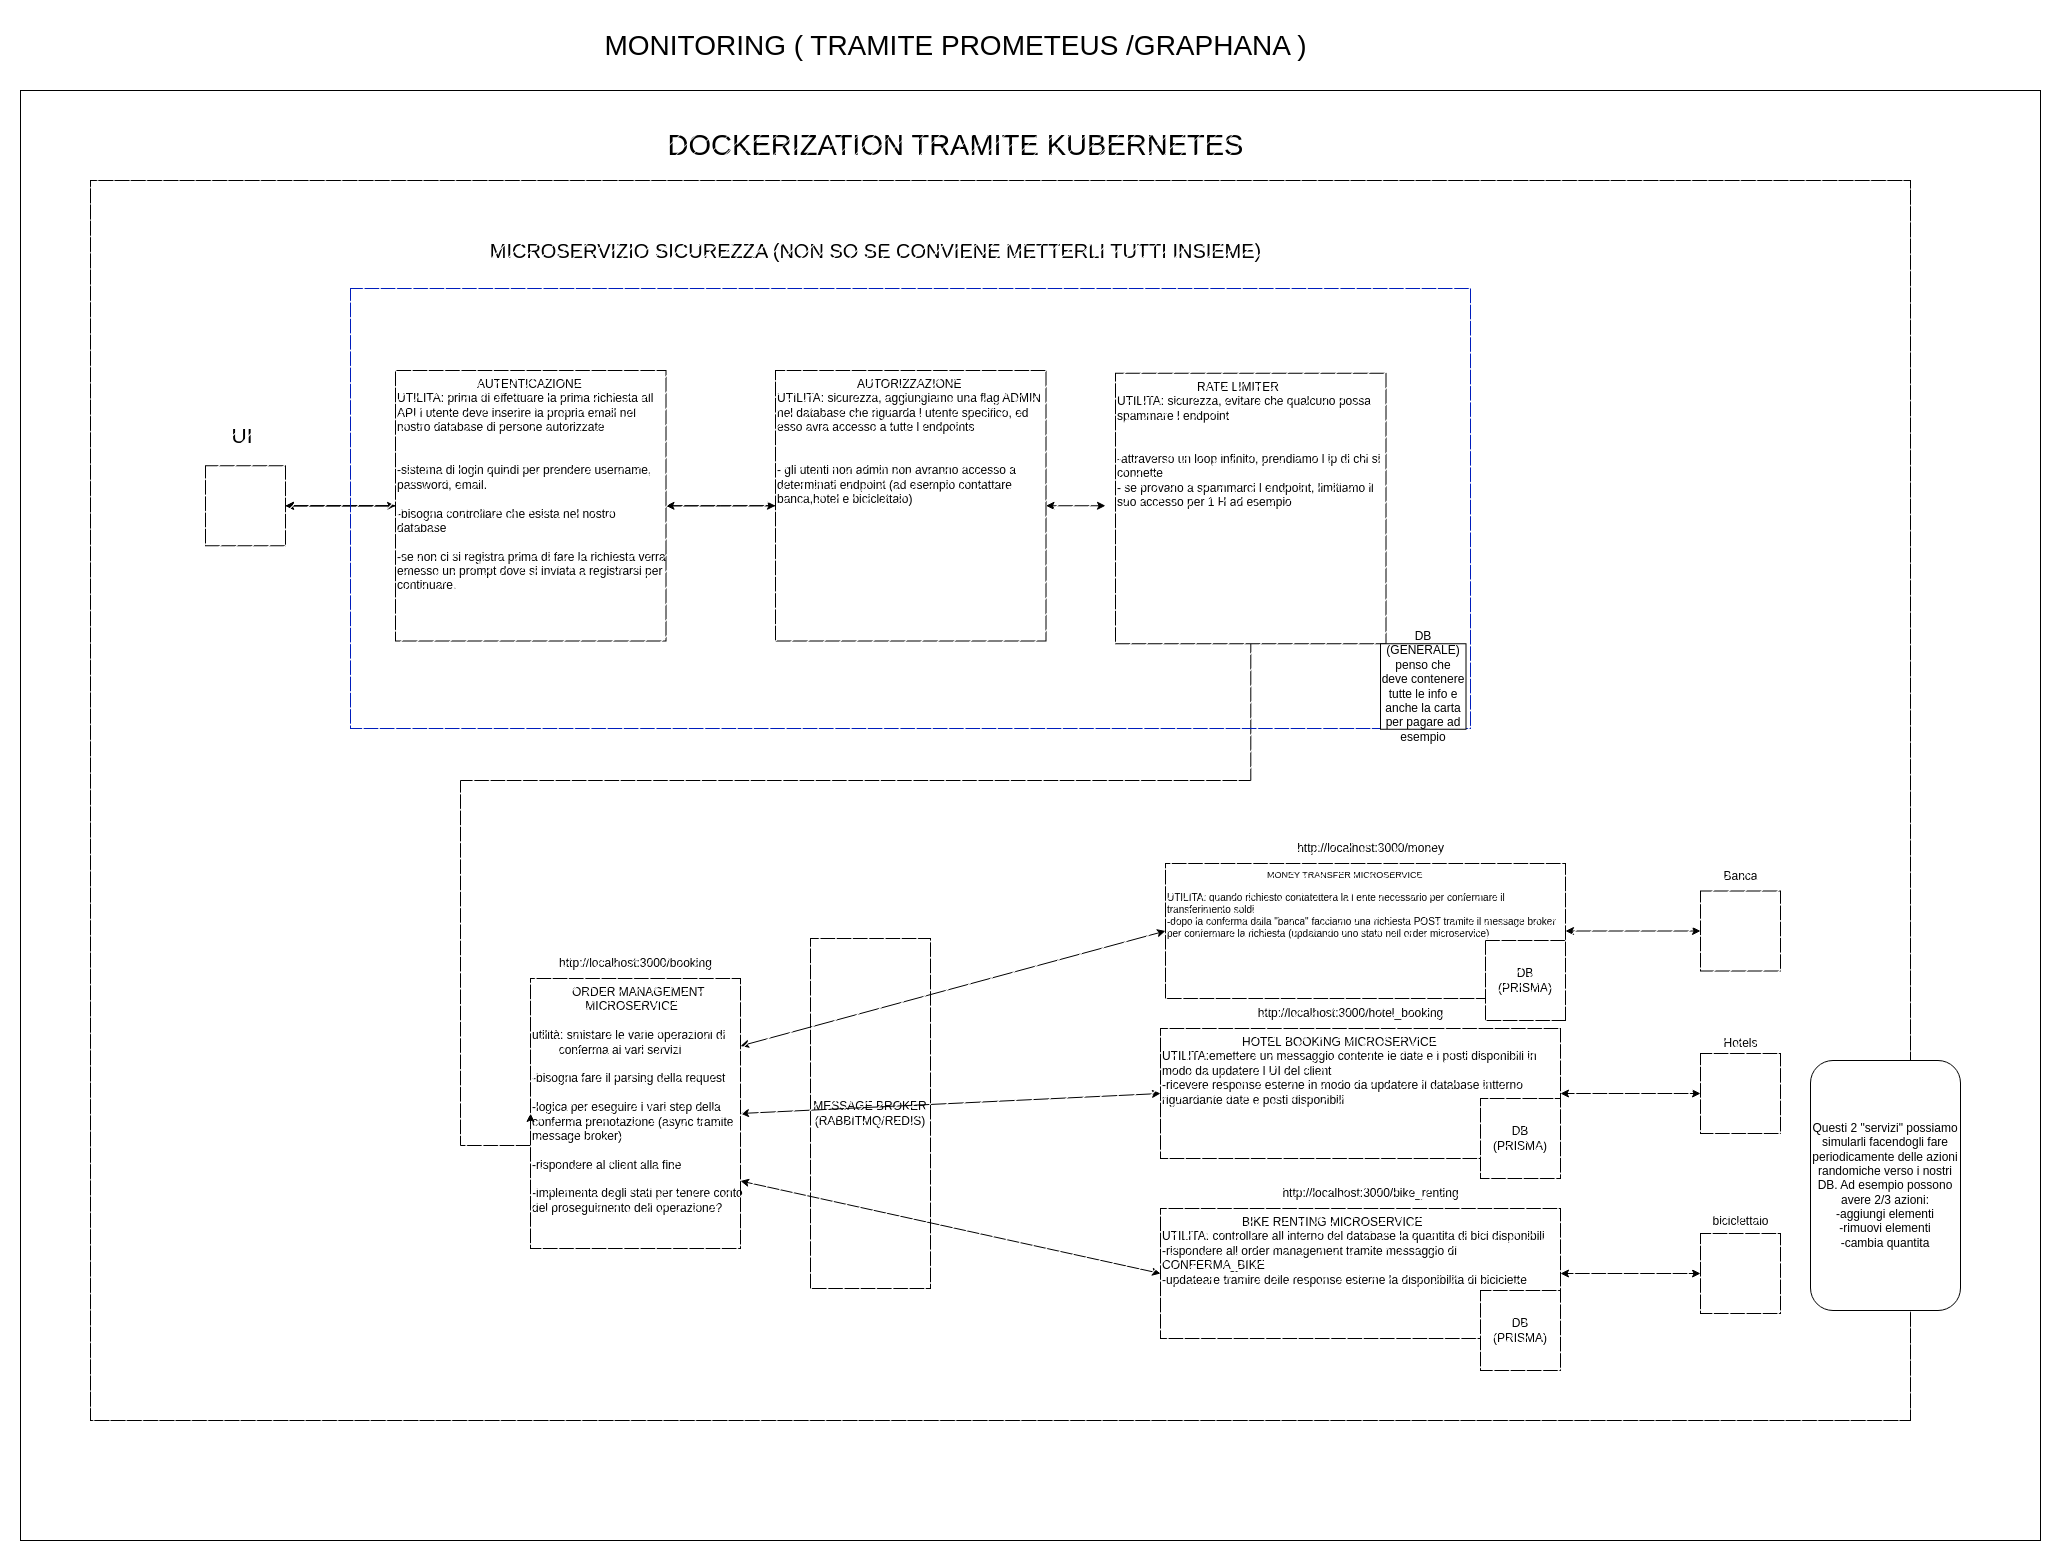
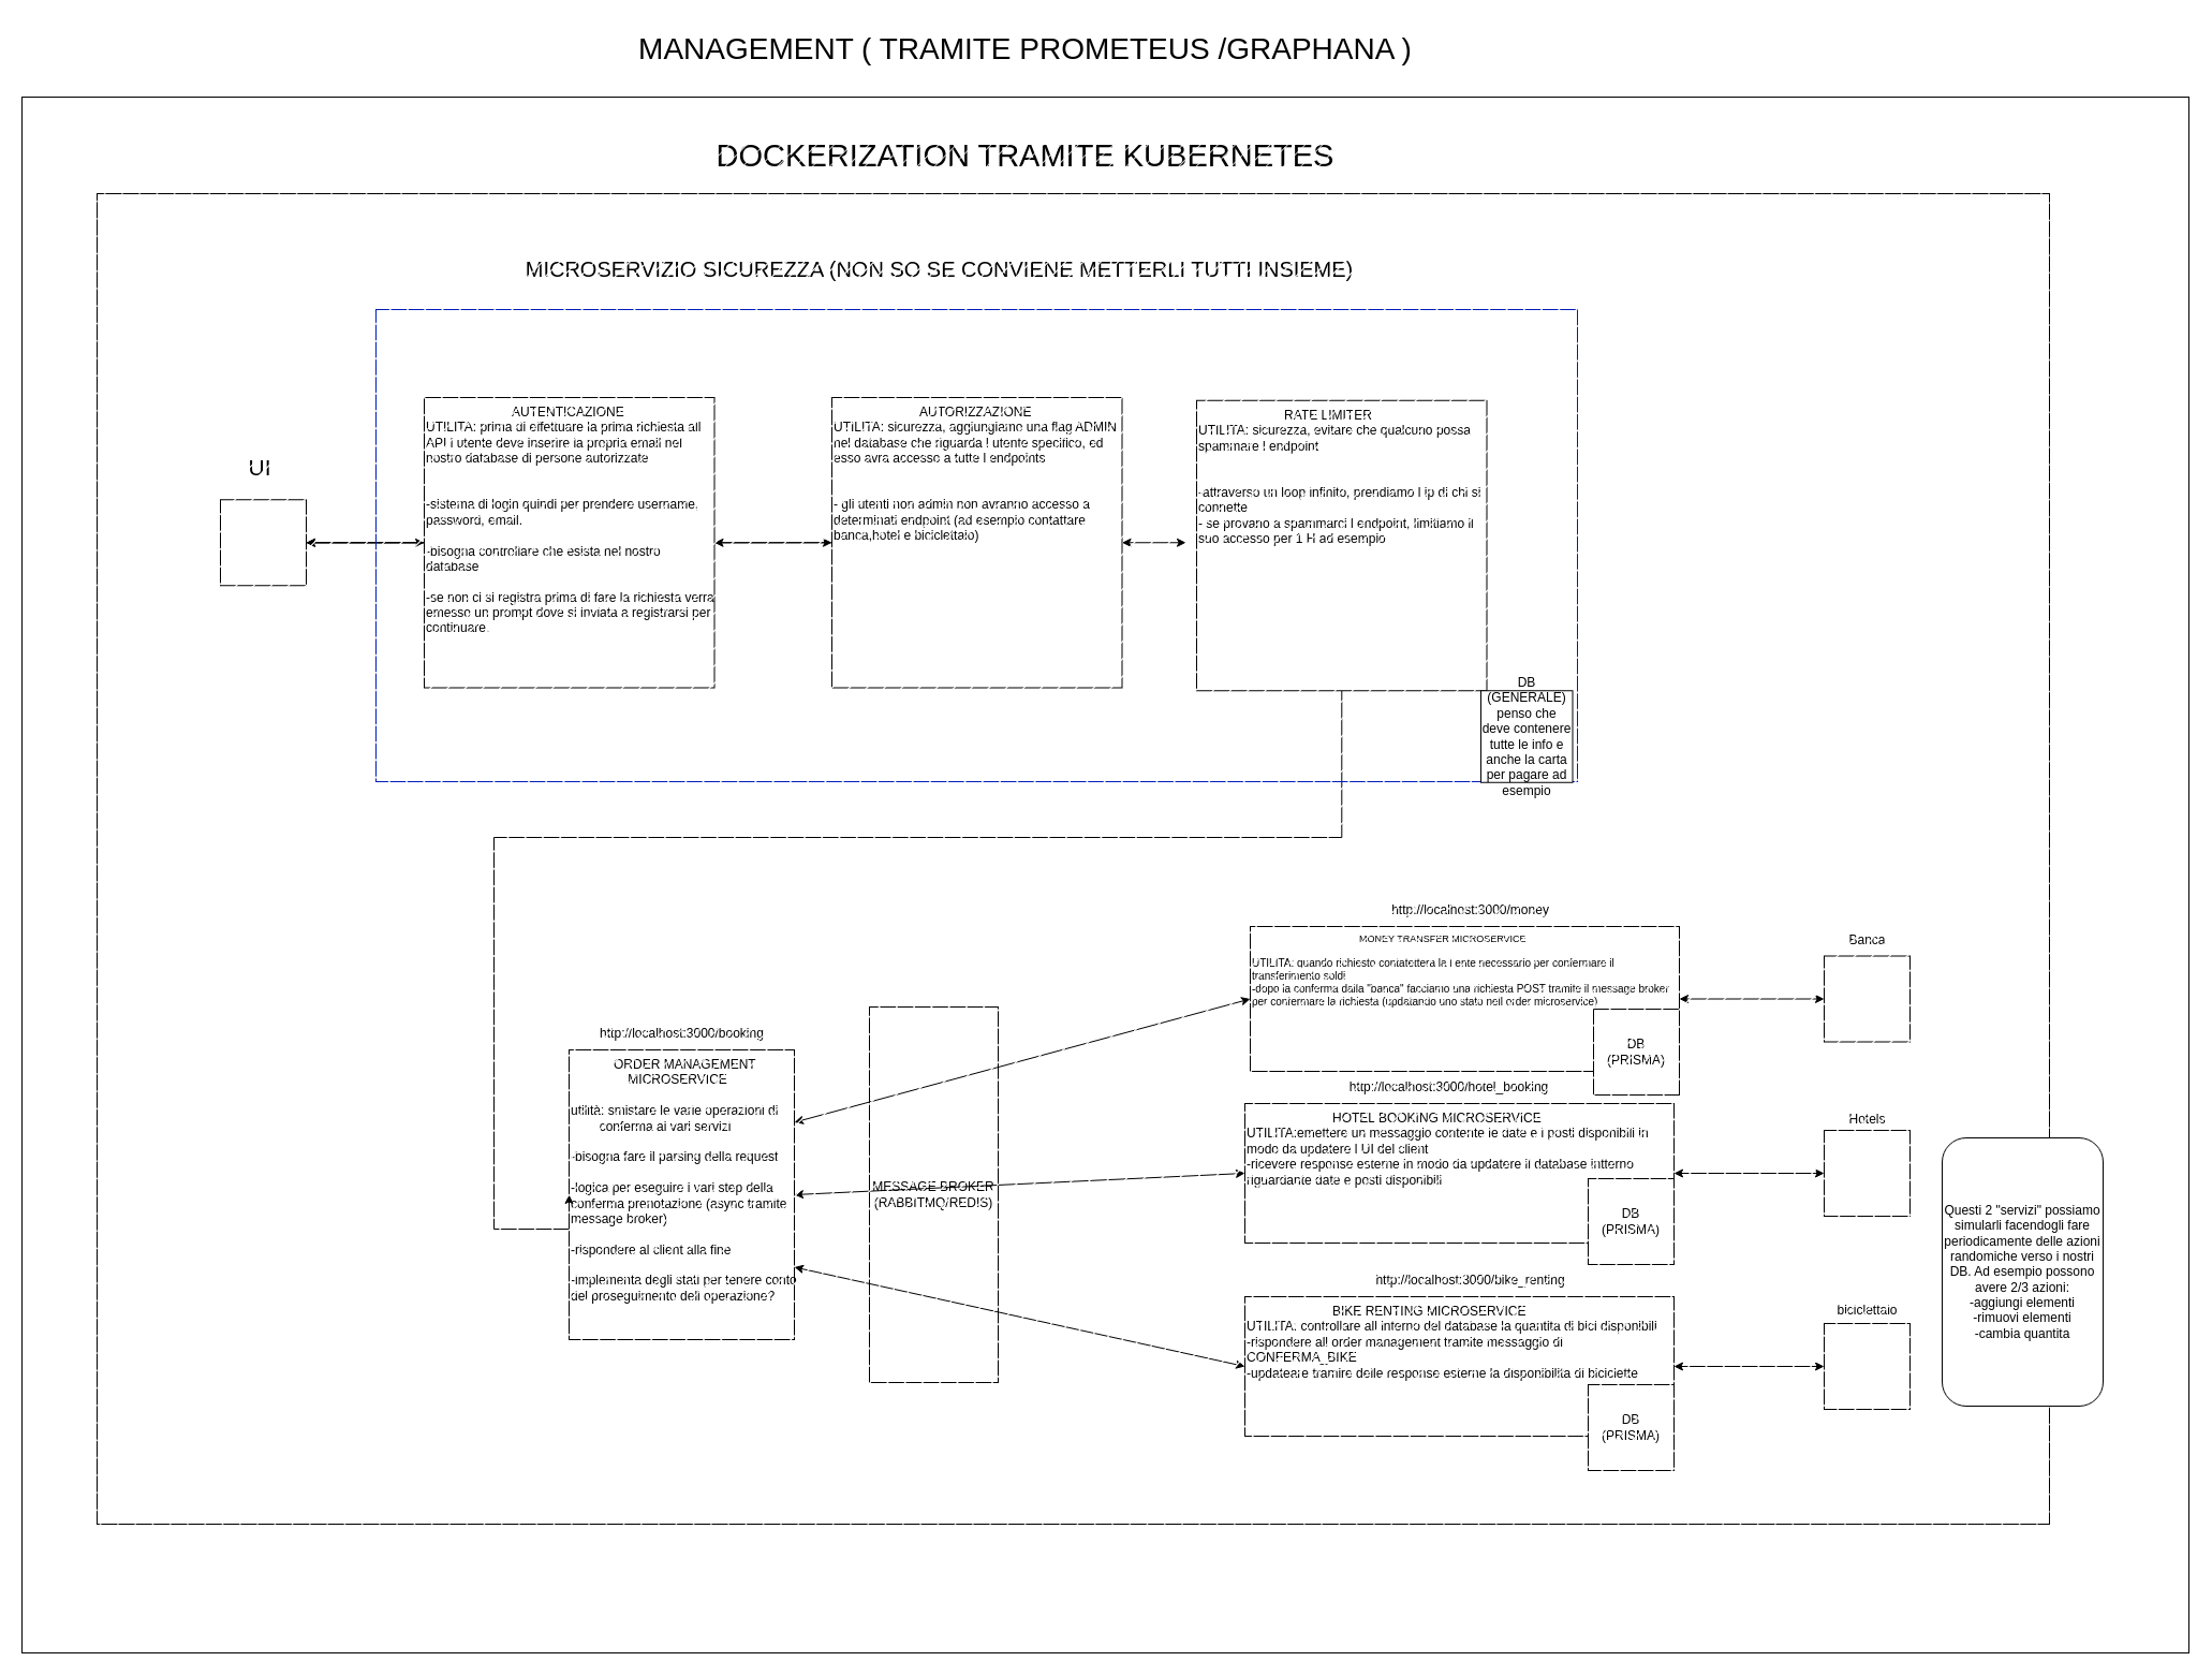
- <mxCell id="41" value="&lt;font style=&quot;font-size: 28px;&quot;&gt;MONITORING ( TRAMITE PROMETEUS /GRAPHANA )&lt;/font&gt;" style="text;html=1;align=center;verticalAlign=middle;resizable=0;points=[];autosize=1;strokeColor=none;fillColor=none;movable=0;rotatable=0;deletable=0;editable=0;locked=1;connectable=0;" parent="1" vertex="1"><mxGeometry x="590" y="20" width="730" height="50" as="geometry" /></mxCell>
+ <mxCell id="41" value="&lt;font style=&quot;font-size: 28px;&quot;&gt;MANAGEMENT ( TRAMITE PROMETEUS /GRAPHANA )&lt;/font&gt;" style="text;html=1;align=center;verticalAlign=middle;resizable=0;points=[];autosize=1;strokeColor=none;fillColor=none;movable=0;rotatable=0;deletable=0;editable=0;locked=1;connectable=0;" parent="1" vertex="1"><mxGeometry x="590" y="20" width="730" height="50" as="geometry" /></mxCell>
